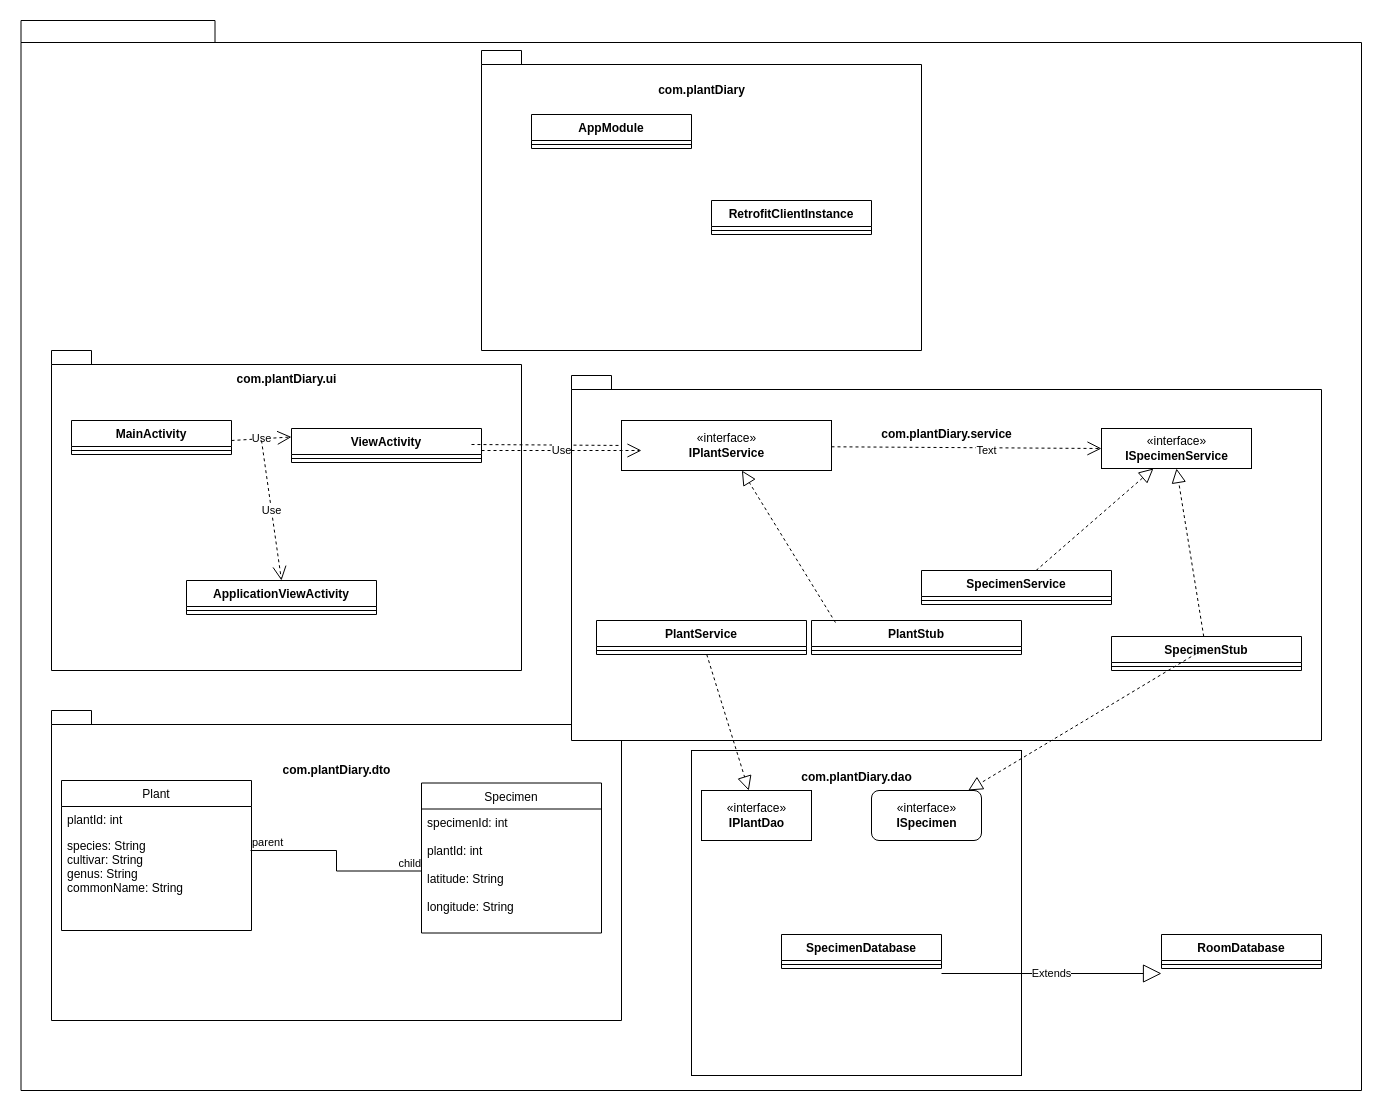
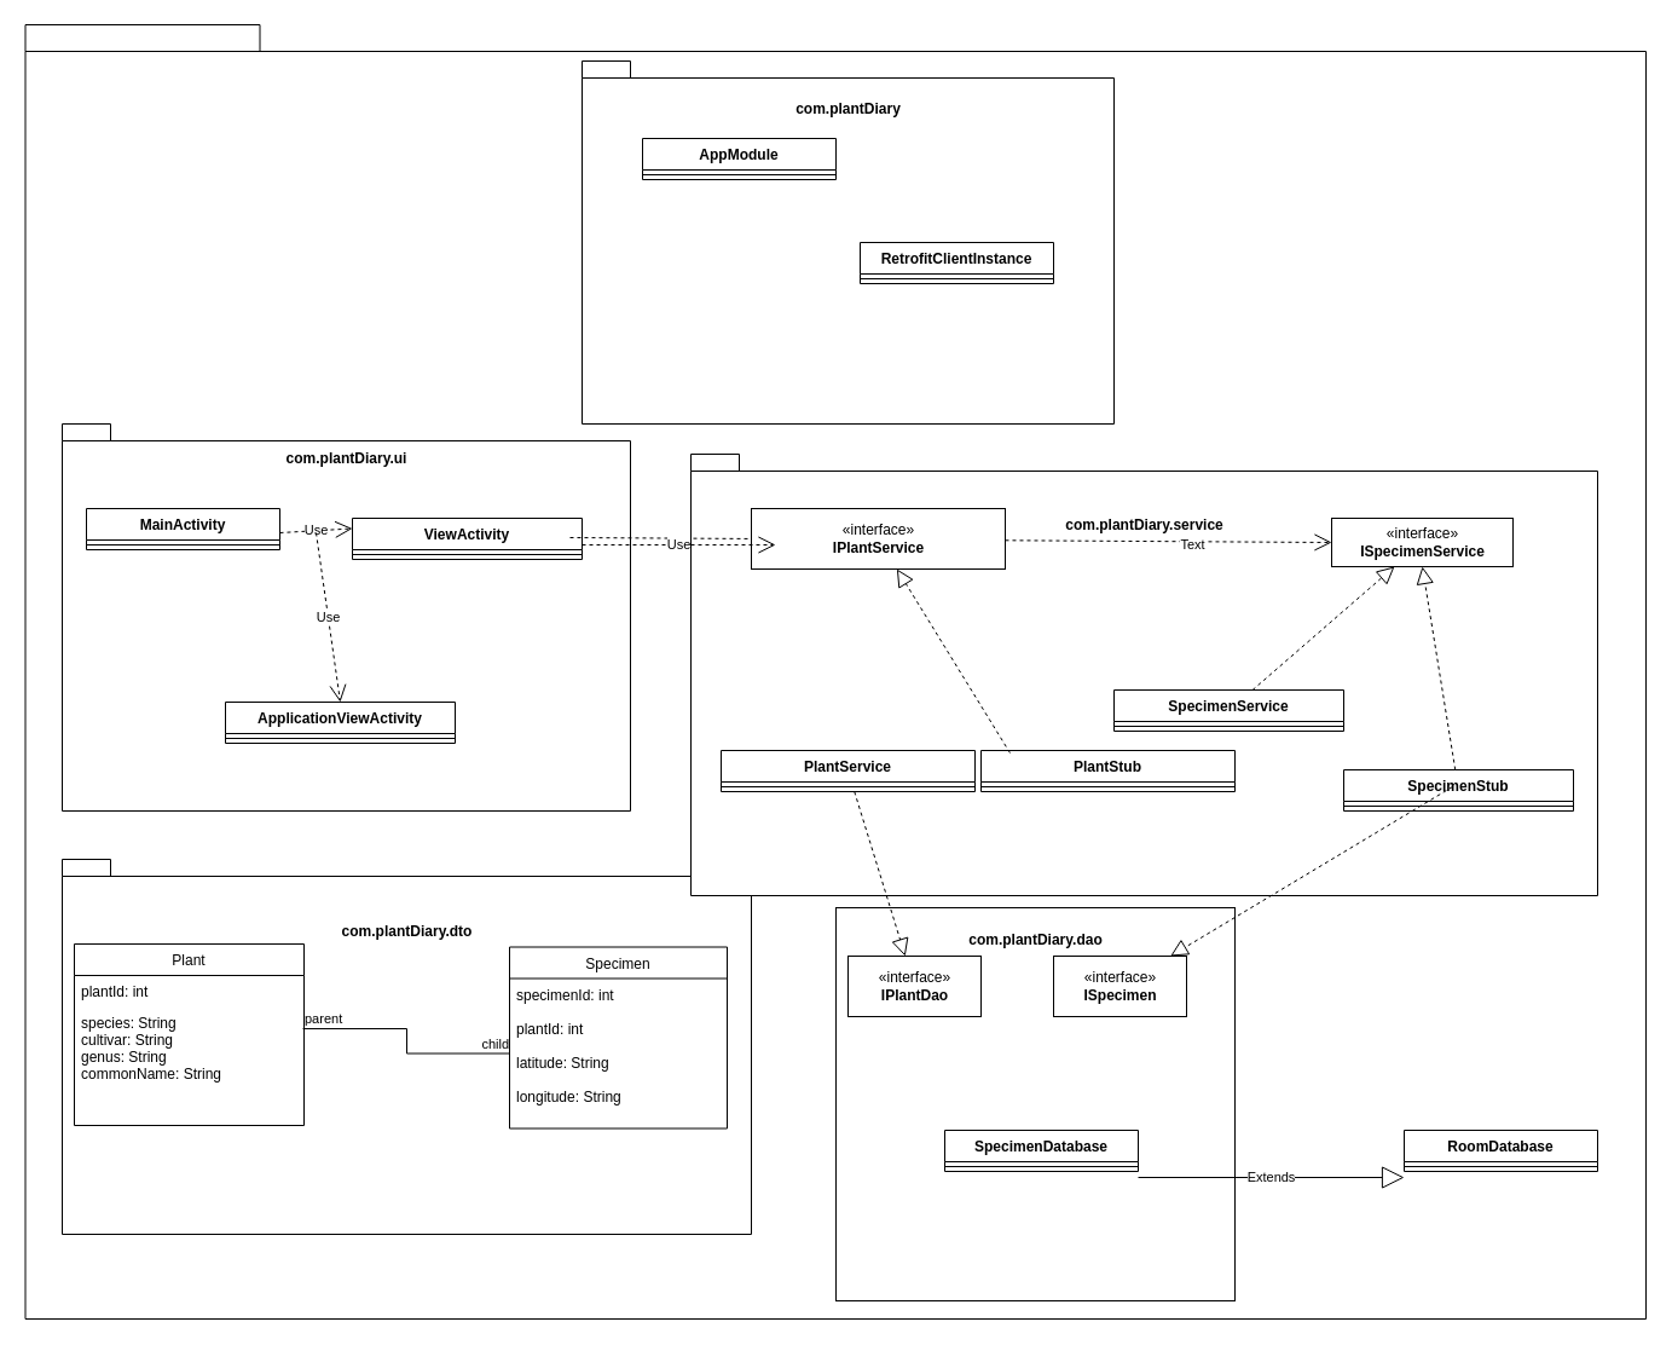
- <mxCell id="41" value="«interface»&lt;br&gt;&lt;b&gt;ISpecimen&lt;/b&gt;" style="html=1;rounded=1;" parent="1" vertex="1"><mxGeometry x="871" y="790" width="110" height="50" as="geometry" /></mxCell>
+ <mxCell id="41" value="«interface»&lt;br&gt;&lt;b&gt;ISpecimen&lt;/b&gt;" style="html=1;" parent="1" vertex="1"><mxGeometry x="871" y="790" width="110" height="50" as="geometry" /></mxCell>
